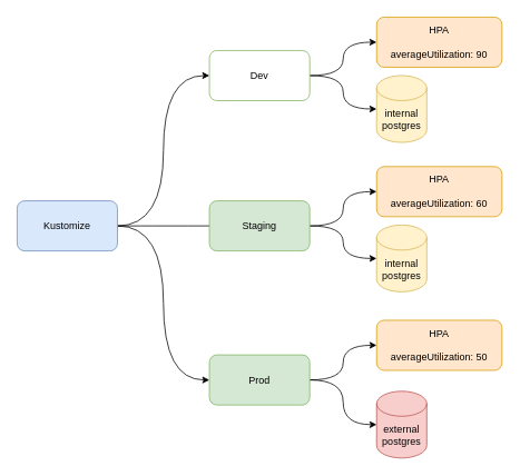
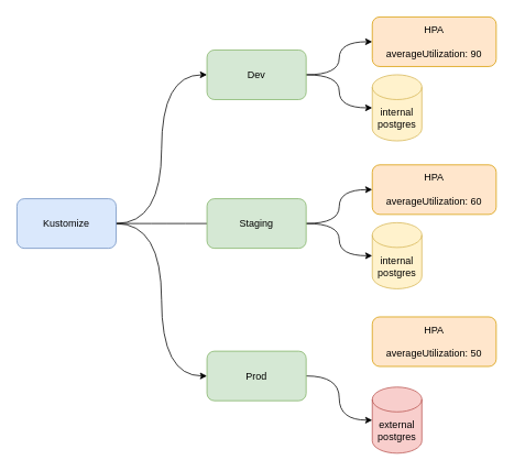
- <mxCell id="8" value="Dev" style="rounded=1;whiteSpace=wrap;html=1;fillColor=#ffffff;strokeColor=#82b366;" vertex="1" parent="1"><mxGeometry x="250" y="60" width="120" height="60" as="geometry" /></mxCell>
+ <mxCell id="8" value="Dev" style="rounded=1;whiteSpace=wrap;html=1;fillColor=#d5e8d4;strokeColor=#82b366;" vertex="1" parent="1"><mxGeometry x="250" y="60" width="120" height="60" as="geometry" /></mxCell>
- <mxCell id="12" style="edgeStyle=orthogonalEdgeStyle;curved=1;rounded=0;orthogonalLoop=1;jettySize=auto;html=1;exitX=1;exitY=0.5;exitDx=0;exitDy=0;entryX=0;entryY=0.5;entryDx=0;entryDy=0;" edge="1" parent="1" source="14" target="19"><mxGeometry relative="1" as="geometry" /></mxCell>
